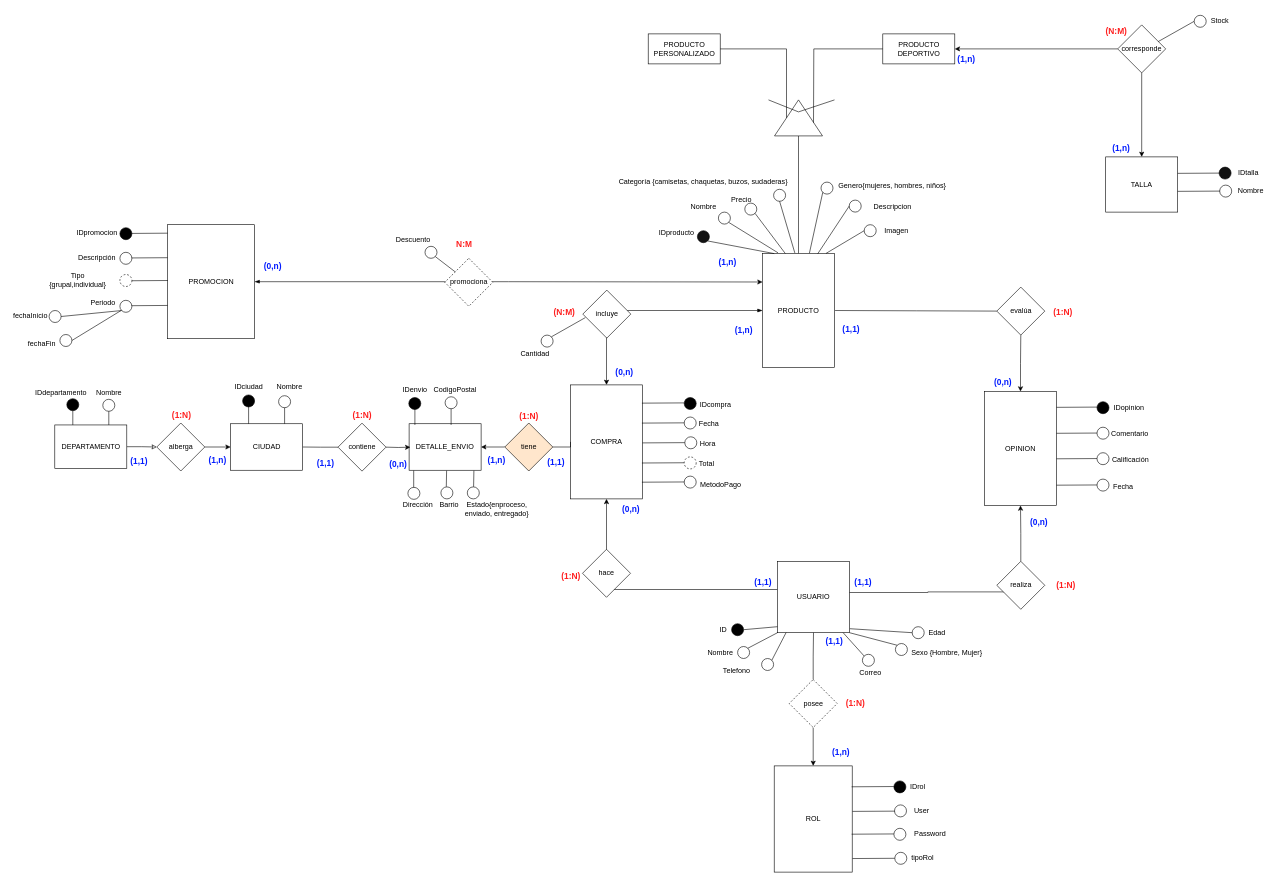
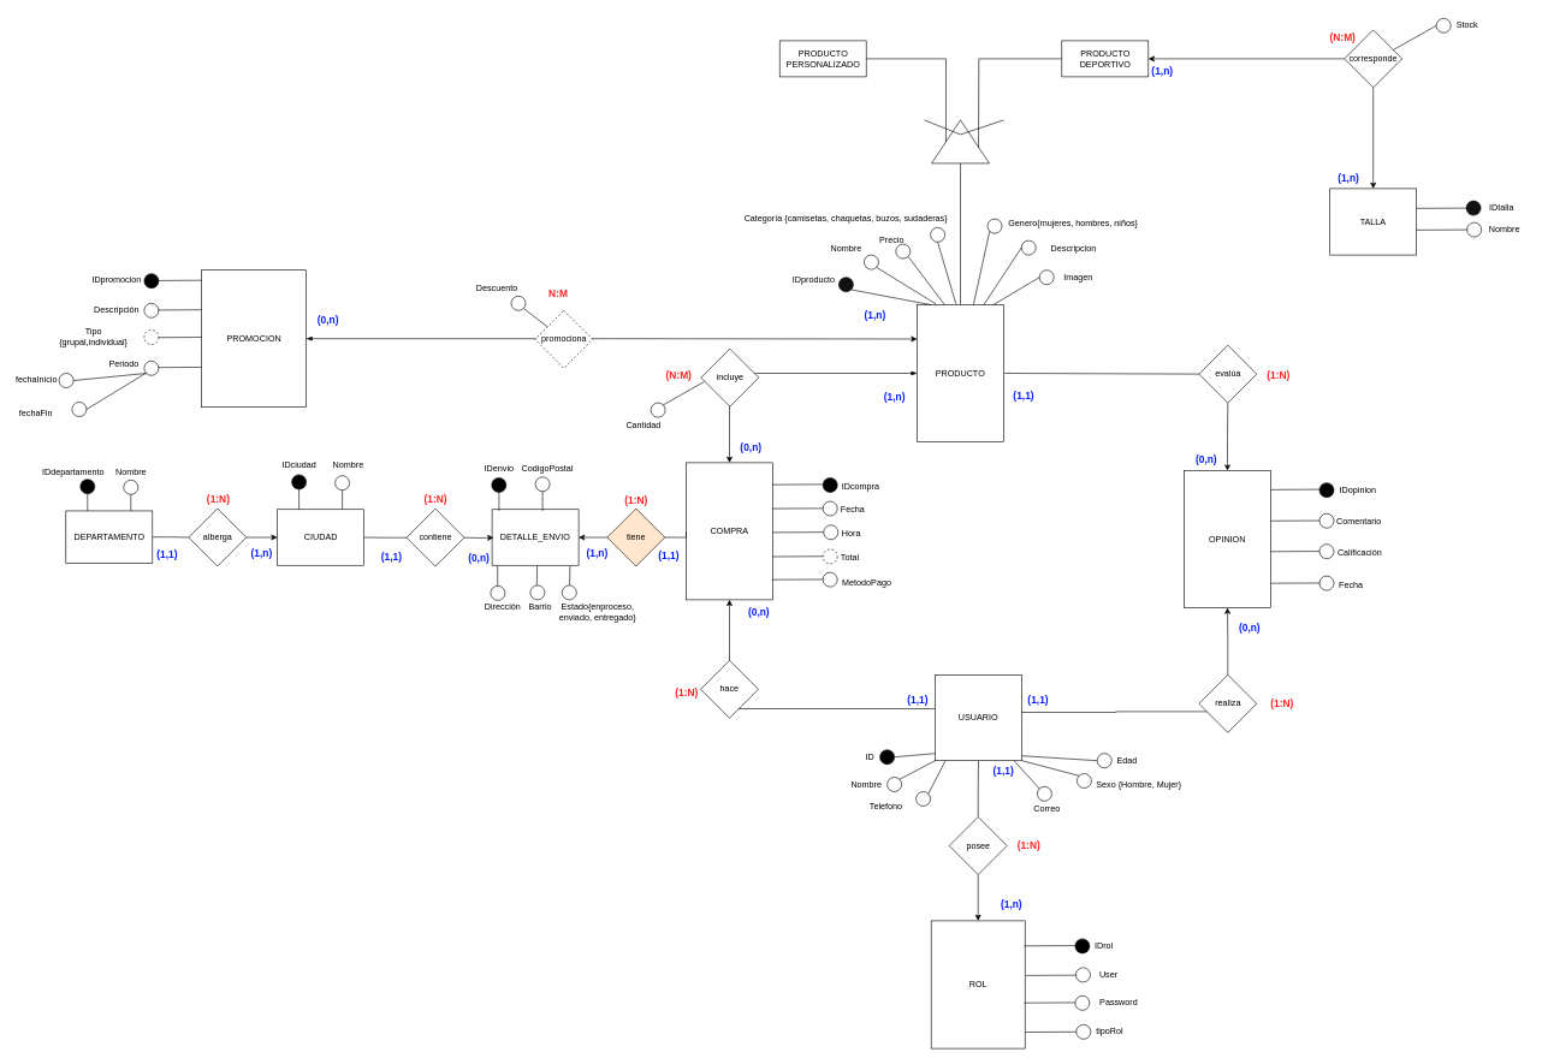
- <mxCell id="73" value="fechaFin" style="text;html=1;align=center;verticalAlign=middle;whiteSpace=wrap;rounded=0;" vertex="1" parent="1"><mxGeometry x="39" y="557" width="60" height="30" as="geometry" /></mxCell>
+ <mxCell id="73" value="fechaFin" style="text;html=1;align=center;verticalAlign=middle;whiteSpace=wrap;rounded=0;" vertex="1" parent="1"><mxGeometry x="19" y="557" width="60" height="30" as="geometry" /></mxCell>
- <mxCell id="18" style="edgeStyle=orthogonalEdgeStyle;rounded=0;orthogonalLoop=1;jettySize=auto;html=1;exitX=1;exitY=0.5;exitDx=0;exitDy=0;entryX=0;entryY=0.5;entryDx=0;entryDy=0;endArrow=classic;endFill=0;" edge="1" parent="1" source="19" target="85"><mxGeometry relative="1" as="geometry" /></mxCell>
+ <mxCell id="18" style="edgeStyle=orthogonalEdgeStyle;rounded=0;orthogonalLoop=1;jettySize=auto;html=1;exitX=1;exitY=0.5;exitDx=0;exitDy=0;entryX=0;entryY=0.5;entryDx=0;entryDy=0;endArrow=none;endFill=0;" edge="1" parent="1" source="19" target="85"><mxGeometry relative="1" as="geometry" /></mxCell>
- <mxCell id="136" value="posee" style="rhombus;whiteSpace=wrap;html=1;dashed=1;" vertex="1" parent="1"><mxGeometry x="1314.5" y="1132" width="80" height="80" as="geometry" /></mxCell>
+ <mxCell id="136" value="posee" style="rhombus;whiteSpace=wrap;html=1;" vertex="1" parent="1"><mxGeometry x="1314.5" y="1132" width="80" height="80" as="geometry" /></mxCell>
